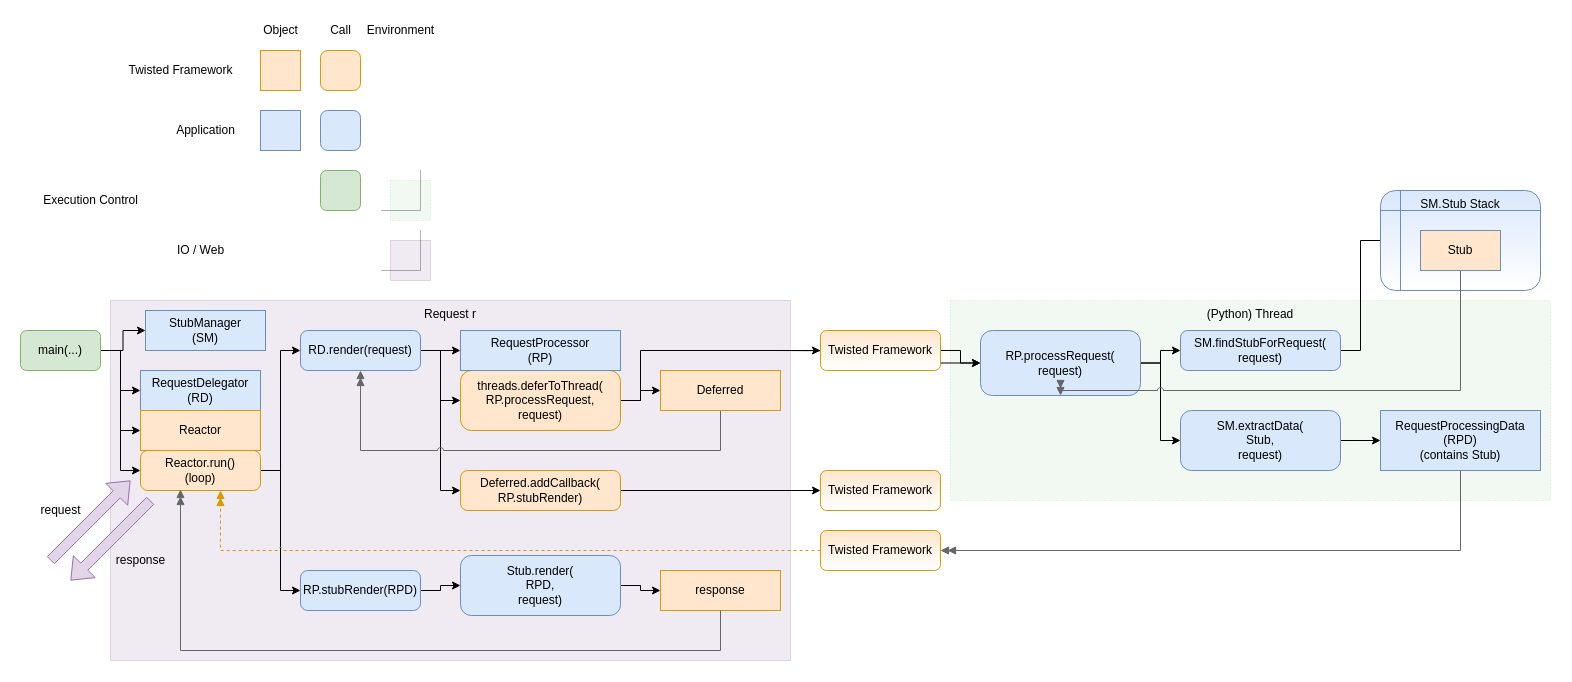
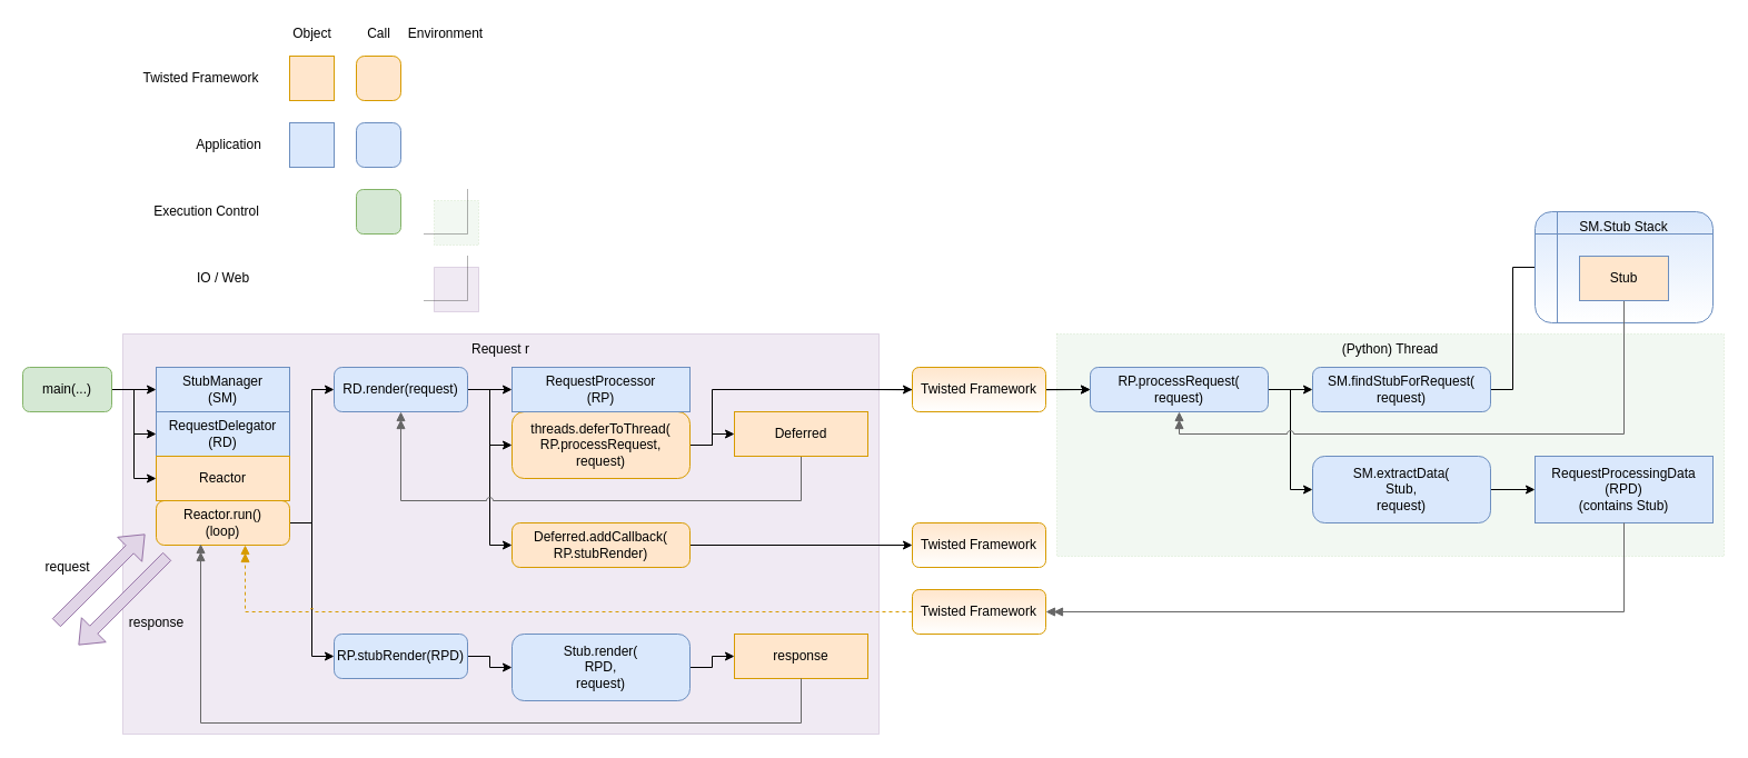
- <mxCell id="59" value="Execution Control" style="text;html=1;align=center;verticalAlign=middle;resizable=0;points=[];autosize=1;strokeColor=none;fillColor=none;" vertex="1" parent="1"><mxGeometry x="35" y="190" width="110" height="20" as="geometry" /></mxCell>
+ <mxCell id="59" value="Execution Control" style="text;html=1;align=center;verticalAlign=middle;resizable=0;points=[];autosize=1;strokeColor=none;fillColor=none;" vertex="1" parent="1"><mxGeometry x="130" y="180" width="110" height="20" as="geometry" /></mxCell>
- <mxCell id="33" value="StubManager&lt;br&gt;(SM)" style="rounded=0;whiteSpace=wrap;html=1;fillColor=#dae8fc;strokeColor=#6c8ebf;" vertex="1" parent="1"><mxGeometry x="145" y="310" width="120" height="40" as="geometry" /></mxCell>
+ <mxCell id="33" value="StubManager&lt;br&gt;(SM)" style="rounded=0;whiteSpace=wrap;html=1;fillColor=#dae8fc;strokeColor=#6c8ebf;" vertex="1" parent="1"><mxGeometry x="140" y="330" width="120" height="40" as="geometry" /></mxCell>
- <mxCell id="30" value="RP.processRequest(&lt;br&gt;request)" style="rounded=1;whiteSpace=wrap;html=1;fillColor=#dae8fc;strokeColor=#6c8ebf;arcSize=18;" vertex="1" parent="1"><mxGeometry x="980" y="330" width="160" height="65" as="geometry" /></mxCell>
+ <mxCell id="30" value="RP.processRequest(&lt;br&gt;request)" style="rounded=1;whiteSpace=wrap;html=1;fillColor=#dae8fc;strokeColor=#6c8ebf;arcSize=18;" vertex="1" parent="1"><mxGeometry x="980" y="330" width="160" height="40" as="geometry" /></mxCell>
- <mxCell id="15" style="edgeStyle=orthogonalEdgeStyle;rounded=0;jumpStyle=none;orthogonalLoop=1;jettySize=auto;html=1;exitX=1;exitY=0.5;exitDx=0;exitDy=0;entryX=0;entryY=0.5;entryDx=0;entryDy=0;endArrow=classic;endFill=1;" edge="1" parent="1" source="17" target="7"><mxGeometry relative="1" as="geometry" /></mxCell>
- <mxCell id="48" value="Stub.render(&lt;br&gt;RPD,&lt;br&gt;request)" style="rounded=1;whiteSpace=wrap;html=1;fillColor=#dae8fc;strokeColor=#6c8ebf;arcSize=18;" vertex="1" parent="1"><mxGeometry x="460" y="555" width="160" height="60" as="geometry" /></mxCell>
+ <mxCell id="48" value="Stub.render(&lt;br&gt;RPD,&lt;br&gt;request)" style="rounded=1;whiteSpace=wrap;html=1;fillColor=#dae8fc;strokeColor=#6c8ebf;arcSize=18;" vertex="1" parent="1"><mxGeometry x="460" y="570" width="160" height="60" as="geometry" /></mxCell>
